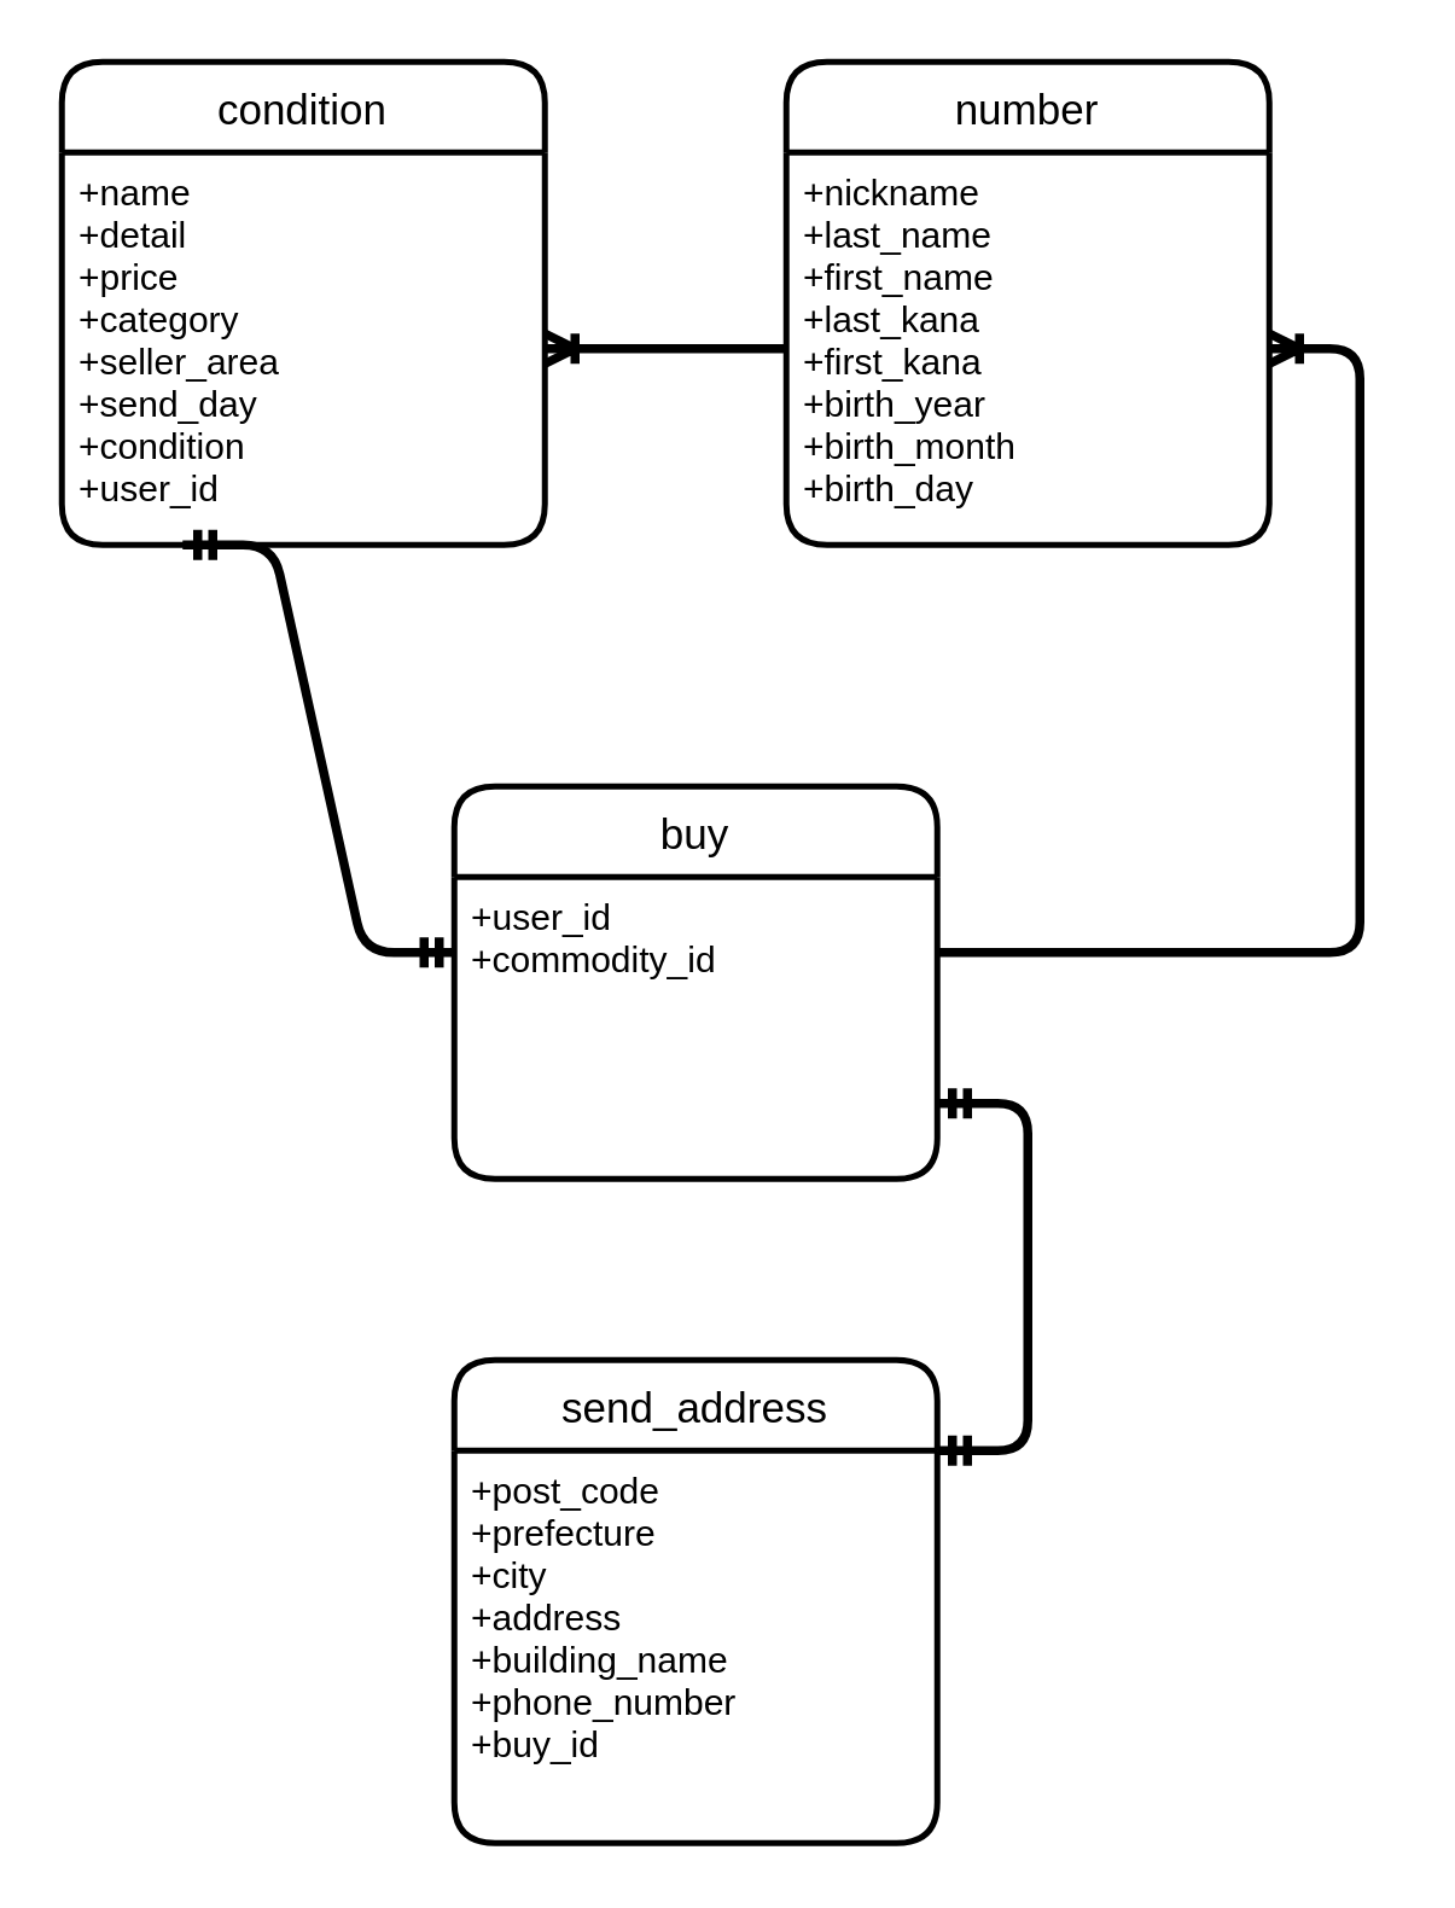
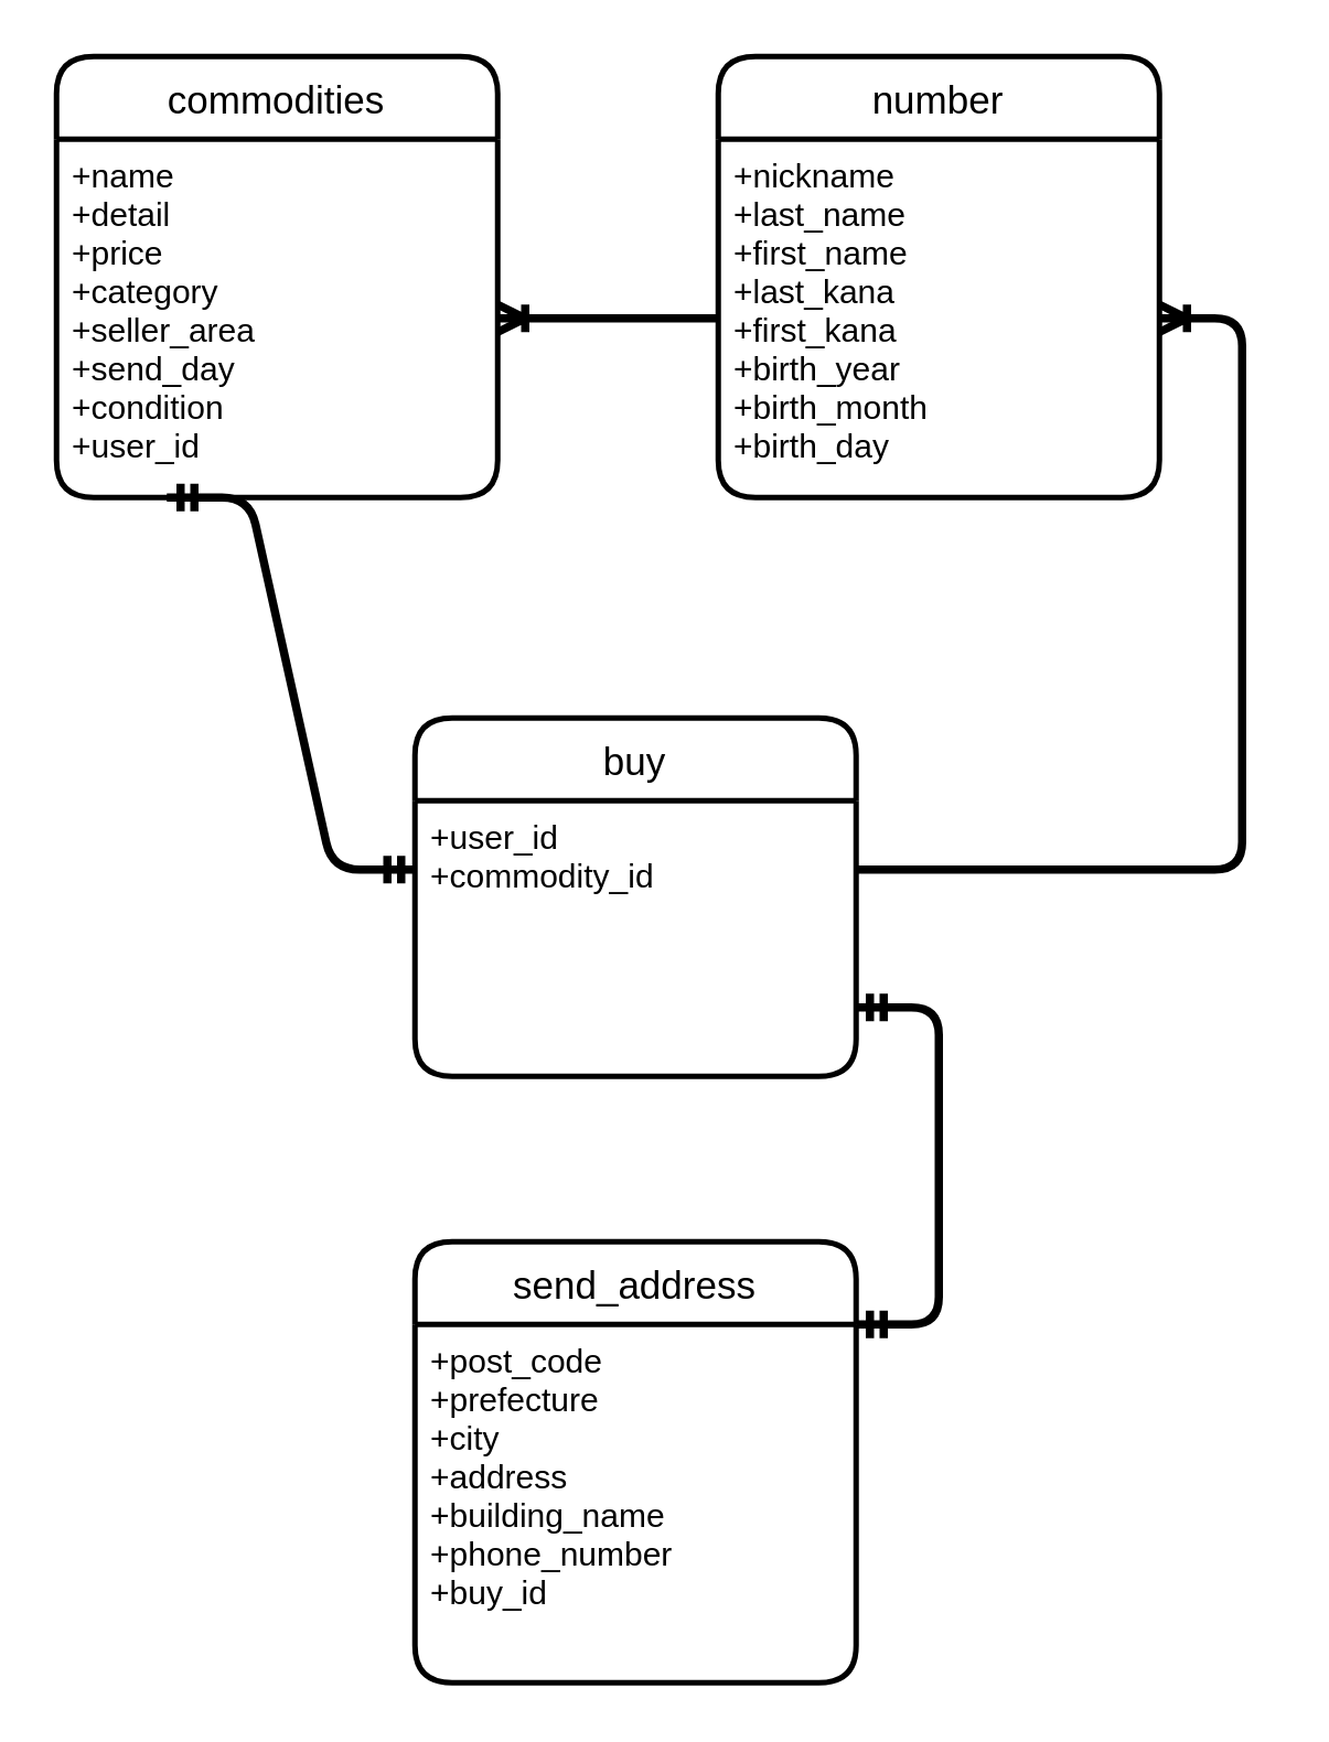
- <mxCell id="4" value="condition" style="swimlane;childLayout=stackLayout;horizontal=1;startSize=30;horizontalStack=0;rounded=1;fontSize=14;fontStyle=0;strokeWidth=2;resizeParent=0;resizeLast=1;shadow=0;dashed=0;align=center;" parent="1" vertex="1"><mxGeometry x="20" y="20" width="160" height="160" as="geometry" /></mxCell>
+ <mxCell id="4" value="commodities" style="swimlane;childLayout=stackLayout;horizontal=1;startSize=30;horizontalStack=0;rounded=1;fontSize=14;fontStyle=0;strokeWidth=2;resizeParent=0;resizeLast=1;shadow=0;dashed=0;align=center;" parent="1" vertex="1"><mxGeometry x="20" y="20" width="160" height="160" as="geometry" /></mxCell>
